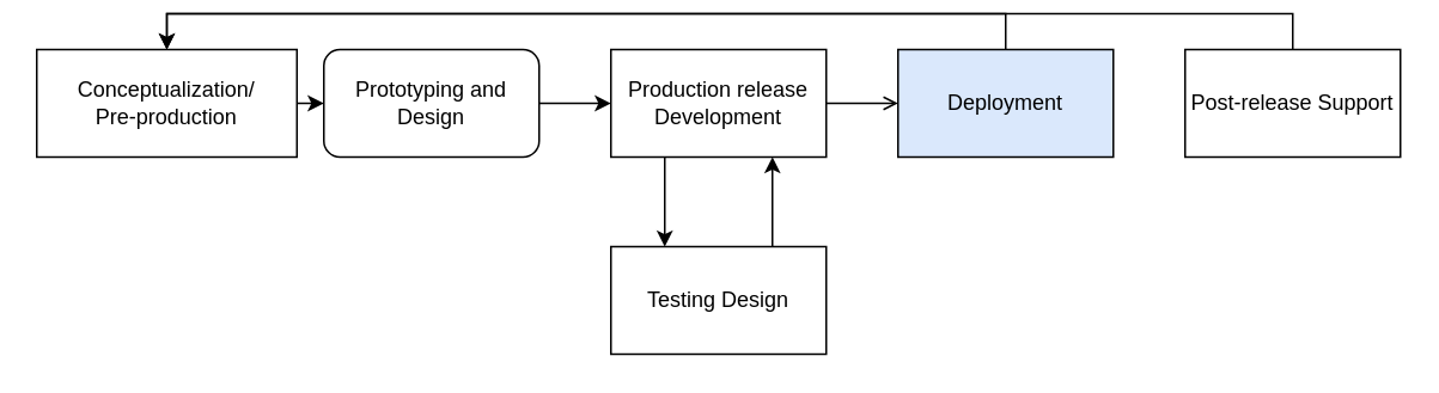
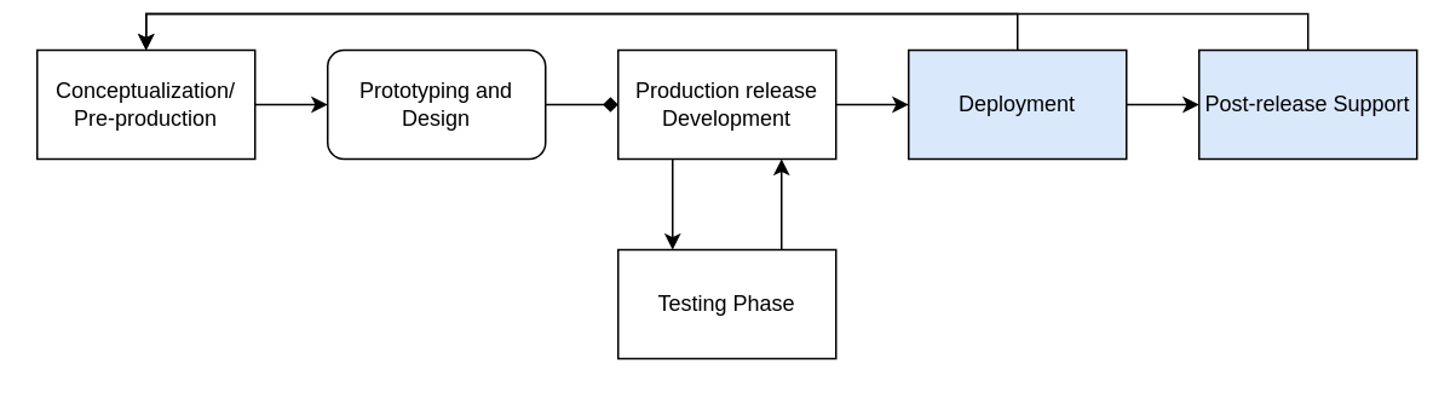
- <mxCell id="2" value="Conceptualization/&lt;div&gt;Pre-production&lt;/div&gt;" style="rounded=0;whiteSpace=wrap;html=1;" vertex="1" parent="1"><mxGeometry x="20" y="20" width="145" height="60" as="geometry" /></mxCell>
+ <mxCell id="2" value="Conceptualization/&lt;div&gt;Pre-production&lt;/div&gt;" style="rounded=0;whiteSpace=wrap;html=1;" vertex="1" parent="1"><mxGeometry x="20" y="20" width="120" height="60" as="geometry" /></mxCell>
- <mxCell id="3" style="edgeStyle=orthogonalEdgeStyle;rounded=0;orthogonalLoop=1;jettySize=auto;html=1;exitX=1;exitY=0.5;exitDx=0;exitDy=0;entryX=0;entryY=0.5;entryDx=0;entryDy=0;" edge="1" parent="1" source="4" target="7"><mxGeometry relative="1" as="geometry" /></mxCell>
+ <mxCell id="3" style="edgeStyle=orthogonalEdgeStyle;rounded=0;orthogonalLoop=1;jettySize=auto;html=1;exitX=1;exitY=0.5;exitDx=0;exitDy=0;entryX=0;entryY=0.5;entryDx=0;entryDy=0;endArrow=diamond;" edge="1" parent="1" source="4" target="7"><mxGeometry relative="1" as="geometry" /></mxCell>
- <mxCell id="5" style="edgeStyle=orthogonalEdgeStyle;rounded=0;orthogonalLoop=1;jettySize=auto;html=1;exitX=1;exitY=0.5;exitDx=0;exitDy=0;endArrow=open;" edge="1" parent="1" source="7" target="10"><mxGeometry relative="1" as="geometry" /></mxCell>
+ <mxCell id="5" style="edgeStyle=orthogonalEdgeStyle;rounded=0;orthogonalLoop=1;jettySize=auto;html=1;exitX=1;exitY=0.5;exitDx=0;exitDy=0;" edge="1" parent="1" source="7" target="10"><mxGeometry relative="1" as="geometry" /></mxCell>
+ <mxCell id="8" style="edgeStyle=orthogonalEdgeStyle;rounded=0;orthogonalLoop=1;jettySize=auto;html=1;exitX=1;exitY=0.5;exitDx=0;exitDy=0;entryX=0;entryY=0.5;entryDx=0;entryDy=0;" edge="1" parent="1" source="10" target="14"><mxGeometry relative="1" as="geometry" /></mxCell>
- <mxCell id="14" value="Post-release Support" style="rounded=0;whiteSpace=wrap;html=1;" vertex="1" parent="1"><mxGeometry x="660" y="20" width="120" height="60" as="geometry" /></mxCell>
+ <mxCell id="14" value="Post-release Support" style="rounded=0;whiteSpace=wrap;html=1;fillColor=#dae8fc;" vertex="1" parent="1"><mxGeometry x="660" y="20" width="120" height="60" as="geometry" /></mxCell>
- <mxCell id="12" value="Testing Design" style="rounded=0;whiteSpace=wrap;html=1;" vertex="1" parent="1"><mxGeometry x="340" y="130" width="120" height="60" as="geometry" /></mxCell>
+ <mxCell id="12" value="Testing Phase" style="rounded=0;whiteSpace=wrap;html=1;" vertex="1" parent="1"><mxGeometry x="340" y="130" width="120" height="60" as="geometry" /></mxCell>
